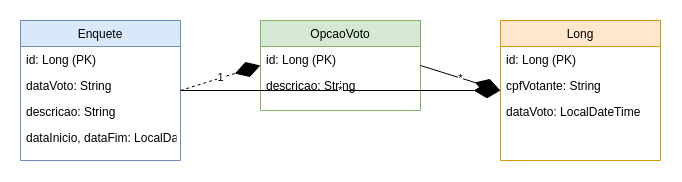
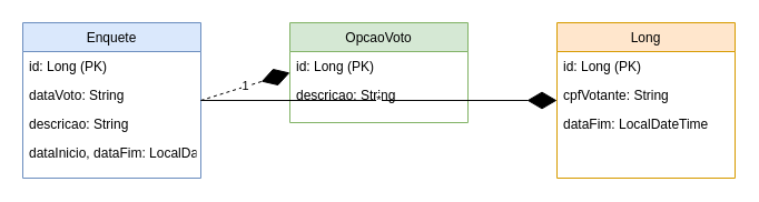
- <mxCell id="16" value="*" style="endArrow=diamondThin;endFill=1;endSize=24;html=1;rounded=0;exitX=1;exitY=0.5;exitDx=0;exitDy=0;entryX=0;entryY=0.5;entryDx=0;entryDy=0;" edge="1" parent="1" source="7" target="10"><mxGeometry width="160" relative="1" as="geometry"><mxPoint x="370" y="400" as="sourcePoint" /><mxPoint x="530" y="400" as="targetPoint" /></mxGeometry></mxCell>
- <mxCell id="13" value="dataVoto: LocalDateTime" style="text;strokeColor=none;fillColor=none;align=left;verticalAlign=middle;spacingLeft=4;spacingRight=4;overflow=hidden;points=[[0,0.5],[1,0.5]];portConstraint=eastwest;rotatable=0;" vertex="1" parent="10"><mxGeometry y="78" width="160" height="26" as="geometry" /></mxCell>
+ <mxCell id="13" value="dataFim: LocalDateTime" style="text;strokeColor=none;fillColor=none;align=left;verticalAlign=middle;spacingLeft=4;spacingRight=4;overflow=hidden;points=[[0,0.5],[1,0.5]];portConstraint=eastwest;rotatable=0;" vertex="1" parent="10"><mxGeometry y="78" width="160" height="26" as="geometry" /></mxCell>
